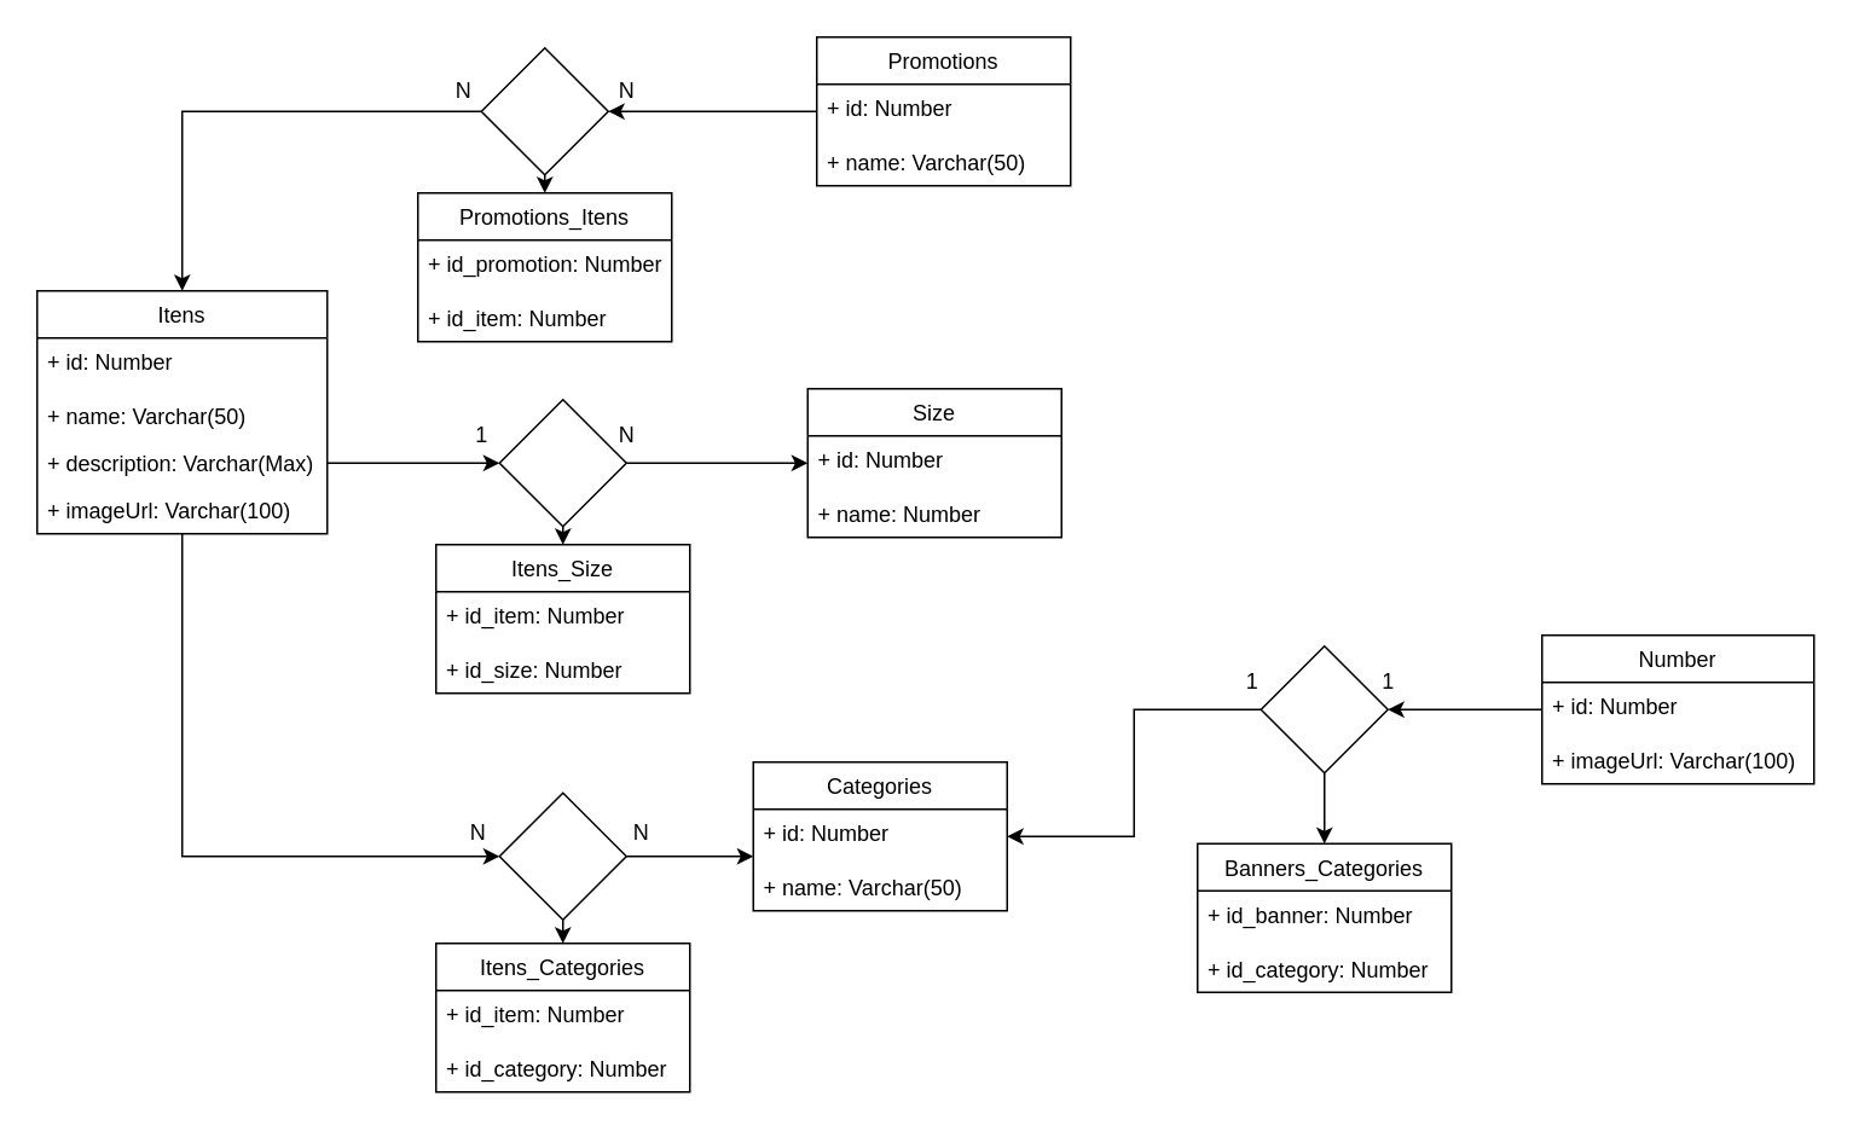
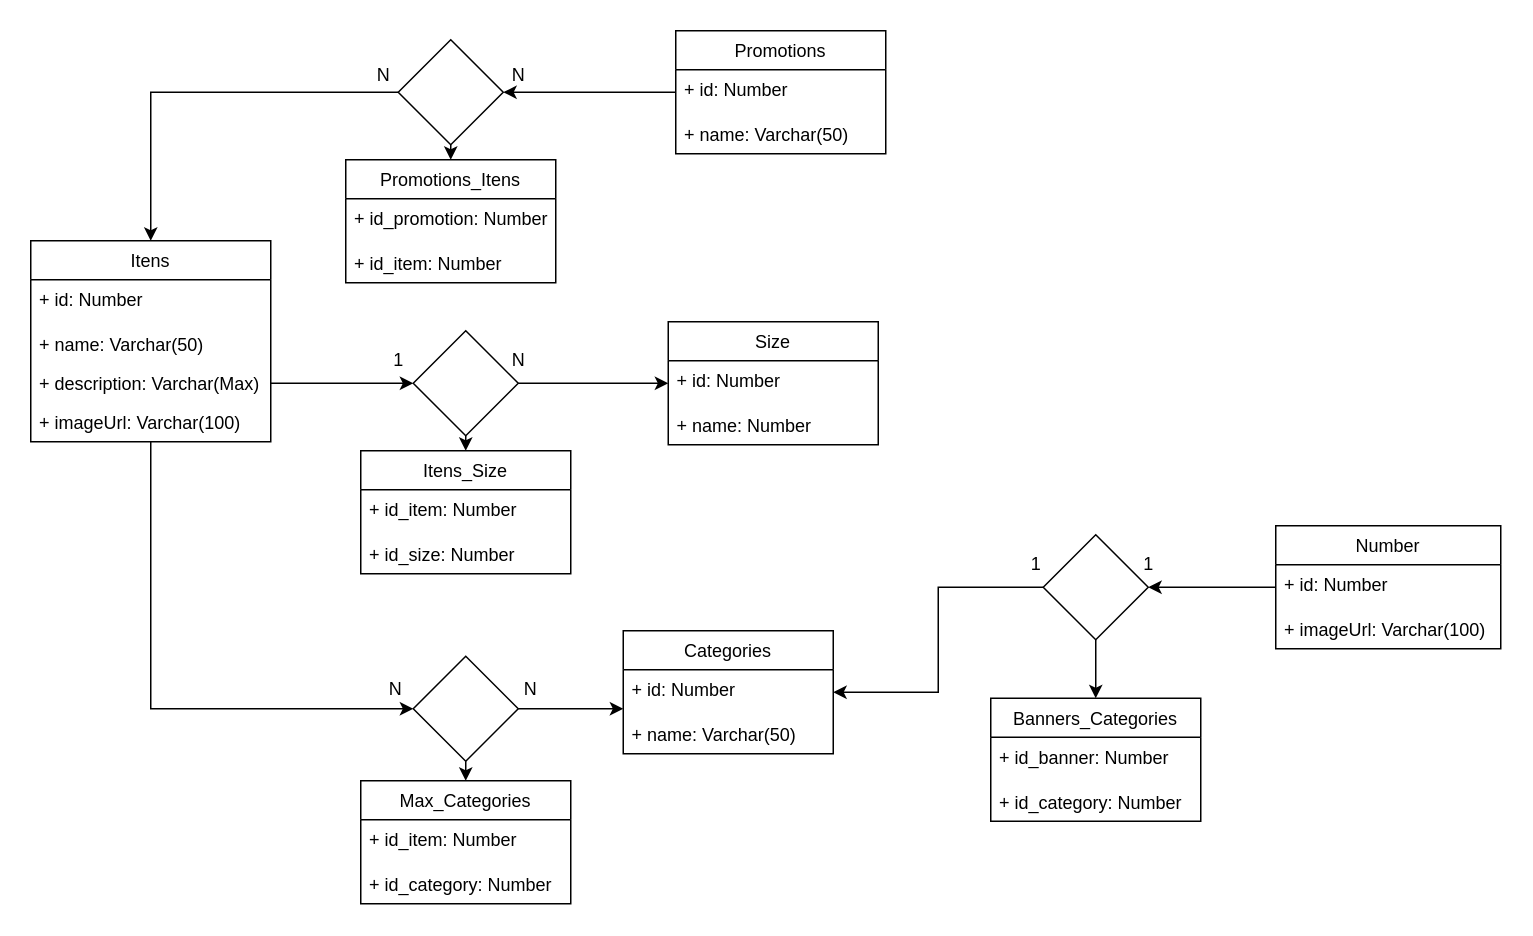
- <mxCell id="49" value="Itens_Categories" style="swimlane;fontStyle=0;childLayout=stackLayout;horizontal=1;startSize=26;fillColor=none;horizontalStack=0;resizeParent=1;resizeParentMax=0;resizeLast=0;collapsible=1;marginBottom=0;" vertex="1" parent="1"><mxGeometry x="240" y="520" width="140" height="82" as="geometry" /></mxCell>
+ <mxCell id="49" value="Max_Categories" style="swimlane;fontStyle=0;childLayout=stackLayout;horizontal=1;startSize=26;fillColor=none;horizontalStack=0;resizeParent=1;resizeParentMax=0;resizeLast=0;collapsible=1;marginBottom=0;" vertex="1" parent="1"><mxGeometry x="240" y="520" width="140" height="82" as="geometry" /></mxCell>
